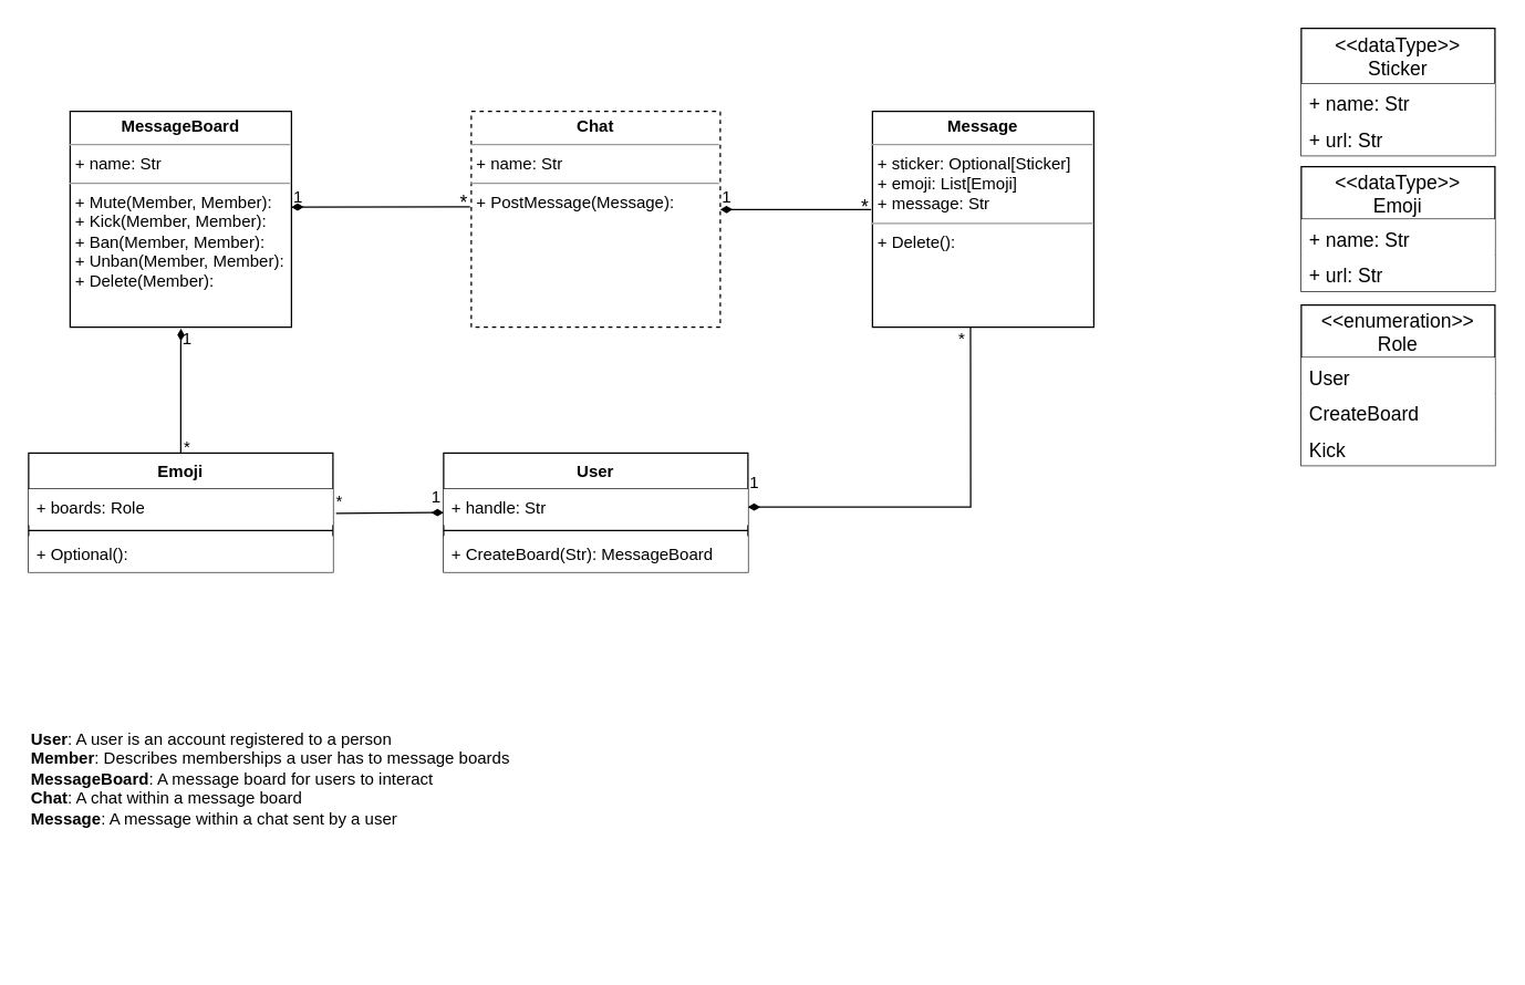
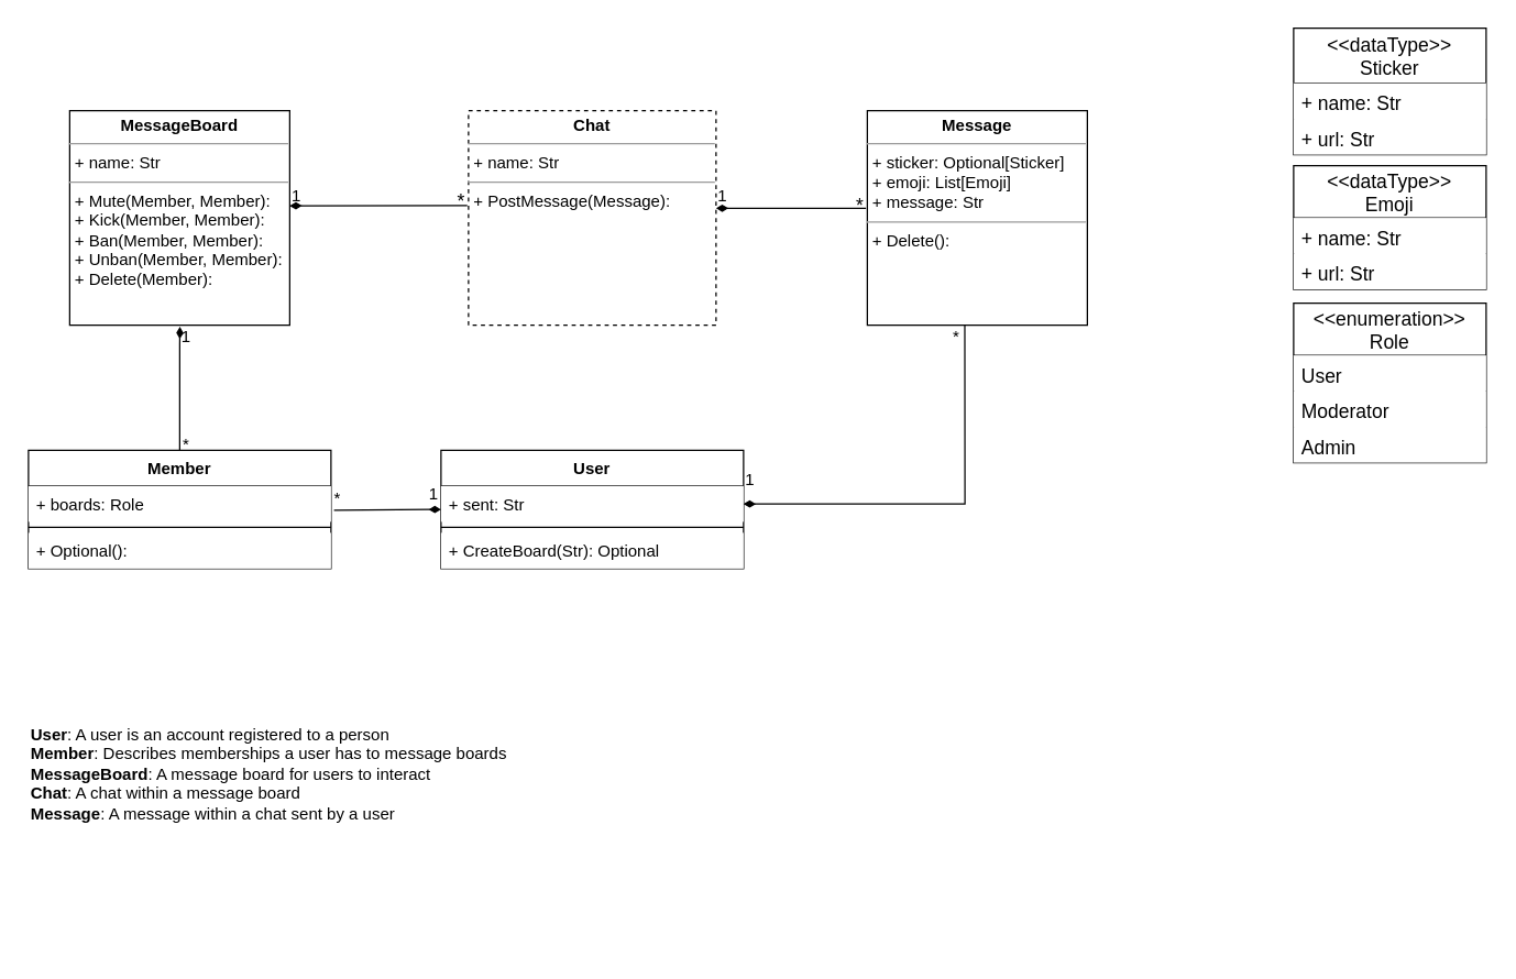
- <mxCell id="26" value="CreateBoard" style="text;strokeColor=none;fillColor=default;align=left;verticalAlign=top;spacingLeft=4;spacingRight=4;overflow=hidden;rotatable=0;points=[[0,0.5],[1,0.5]];portConstraint=eastwest;fontSize=14;" parent="24" vertex="1"><mxGeometry y="64" width="140" height="26" as="geometry" /></mxCell>
+ <mxCell id="26" value="Moderator" style="text;strokeColor=none;fillColor=default;align=left;verticalAlign=top;spacingLeft=4;spacingRight=4;overflow=hidden;rotatable=0;points=[[0,0.5],[1,0.5]];portConstraint=eastwest;fontSize=14;" parent="24" vertex="1"><mxGeometry y="64" width="140" height="26" as="geometry" /></mxCell>
- <mxCell id="27" value="Kick" style="text;strokeColor=none;fillColor=default;align=left;verticalAlign=top;spacingLeft=4;spacingRight=4;overflow=hidden;rotatable=0;points=[[0,0.5],[1,0.5]];portConstraint=eastwest;fontSize=14;" parent="24" vertex="1"><mxGeometry y="90" width="140" height="26" as="geometry" /></mxCell>
+ <mxCell id="27" value="Admin" style="text;strokeColor=none;fillColor=default;align=left;verticalAlign=top;spacingLeft=4;spacingRight=4;overflow=hidden;rotatable=0;points=[[0,0.5],[1,0.5]];portConstraint=eastwest;fontSize=14;" parent="24" vertex="1"><mxGeometry y="90" width="140" height="26" as="geometry" /></mxCell>
- <mxCell id="31" value="Emoji" style="swimlane;fontStyle=1;align=center;verticalAlign=top;childLayout=stackLayout;horizontal=1;startSize=26;horizontalStack=0;resizeParent=1;resizeParentMax=0;resizeLast=0;collapsible=1;marginBottom=0;fontSize=12;fillColor=default;" parent="1" vertex="1"><mxGeometry x="20" y="327" width="220" height="86" as="geometry" /></mxCell>
+ <mxCell id="31" value="Member" style="swimlane;fontStyle=1;align=center;verticalAlign=top;childLayout=stackLayout;horizontal=1;startSize=26;horizontalStack=0;resizeParent=1;resizeParentMax=0;resizeLast=0;collapsible=1;marginBottom=0;fontSize=12;fillColor=default;" parent="1" vertex="1"><mxGeometry x="20" y="327" width="220" height="86" as="geometry" /></mxCell>
- <mxCell id="15" value="+ handle: Str" style="text;strokeColor=none;fillColor=default;align=left;verticalAlign=top;spacingLeft=4;spacingRight=4;overflow=hidden;rotatable=0;points=[[0,0.5],[1,0.5]];portConstraint=eastwest;fontSize=12;" parent="14" vertex="1"><mxGeometry y="26" width="220" height="26" as="geometry" /></mxCell>
+ <mxCell id="15" value="+ sent: Str" style="text;strokeColor=none;fillColor=default;align=left;verticalAlign=top;spacingLeft=4;spacingRight=4;overflow=hidden;rotatable=0;points=[[0,0.5],[1,0.5]];portConstraint=eastwest;fontSize=12;" parent="14" vertex="1"><mxGeometry y="26" width="220" height="26" as="geometry" /></mxCell>
- <mxCell id="17" value="+ CreateBoard(Str): MessageBoard" style="text;strokeColor=none;fillColor=default;align=left;verticalAlign=top;spacingLeft=4;spacingRight=4;overflow=hidden;rotatable=0;points=[[0,0.5],[1,0.5]];portConstraint=eastwest;fontSize=12;" parent="14" vertex="1"><mxGeometry y="60" width="220" height="26" as="geometry" /></mxCell>
+ <mxCell id="17" value="+ CreateBoard(Str): Optional" style="text;strokeColor=none;fillColor=default;align=left;verticalAlign=top;spacingLeft=4;spacingRight=4;overflow=hidden;rotatable=0;points=[[0,0.5],[1,0.5]];portConstraint=eastwest;fontSize=12;" parent="14" vertex="1"><mxGeometry y="60" width="220" height="26" as="geometry" /></mxCell>
